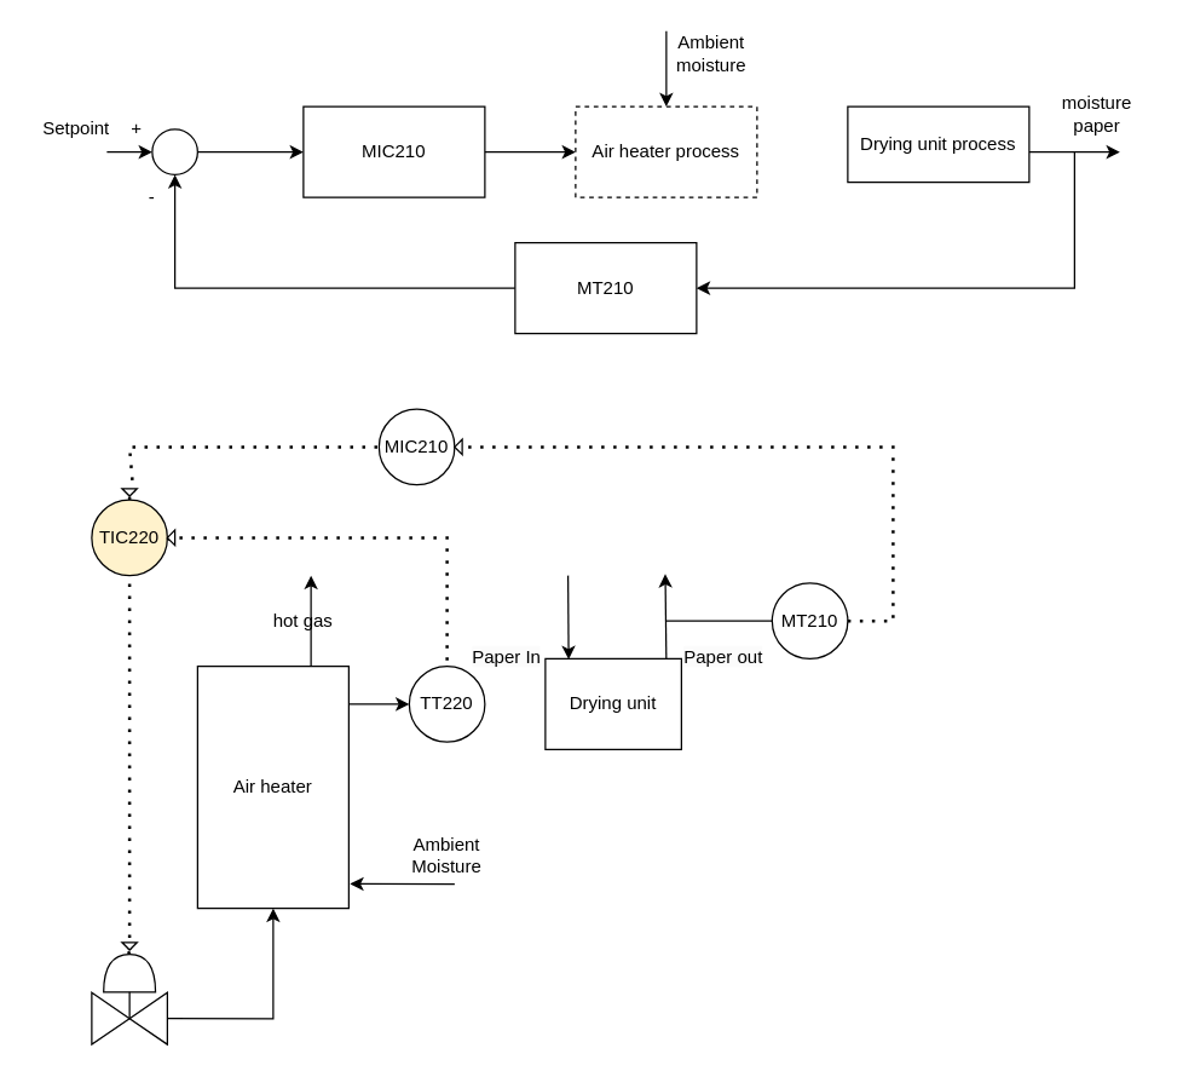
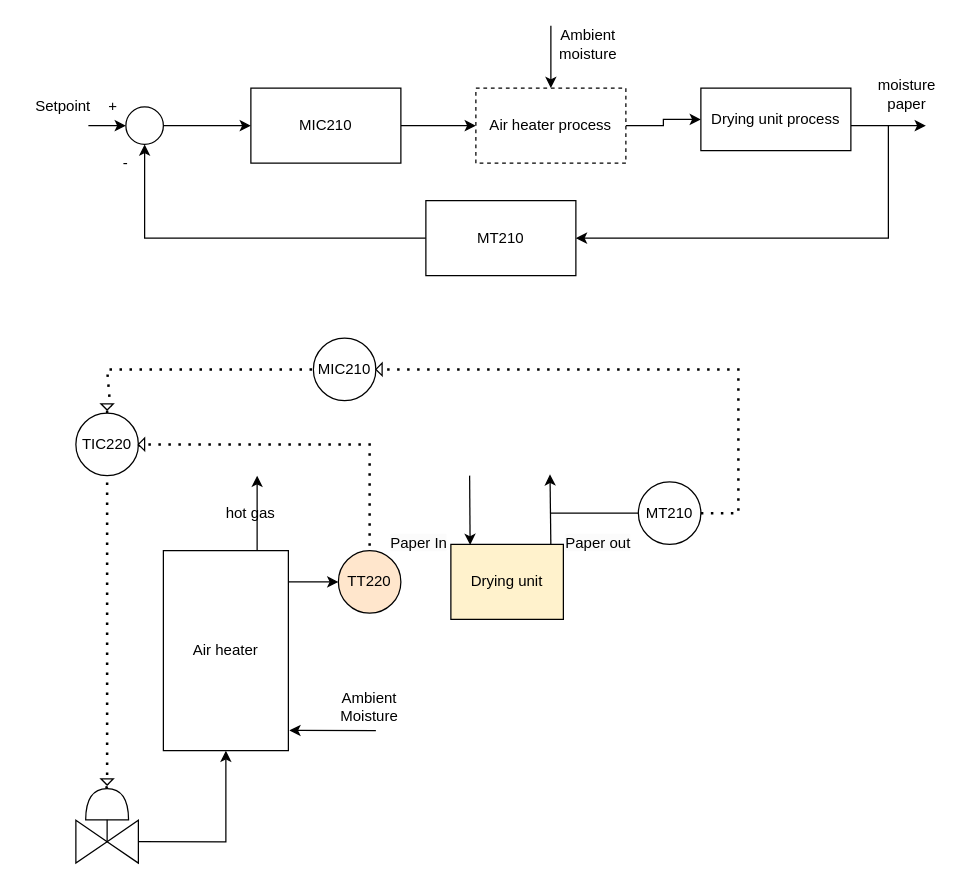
+ <mxCell id="4" value="" style="edgeStyle=orthogonalEdgeStyle;rounded=0;orthogonalLoop=1;jettySize=auto;html=1;" edge="1" parent="1" source="5" target="7"><mxGeometry relative="1" as="geometry" /></mxCell>
- <mxCell id="26" value="TIC220" style="ellipse;whiteSpace=wrap;html=1;aspect=fixed;fillColor=#fff2cc;" vertex="1" parent="1"><mxGeometry x="60" y="330" width="50" height="50" as="geometry" /></mxCell>
+ <mxCell id="26" value="TIC220" style="ellipse;whiteSpace=wrap;html=1;aspect=fixed;" vertex="1" parent="1"><mxGeometry x="60" y="330" width="50" height="50" as="geometry" /></mxCell>
- <mxCell id="31" value="TT220" style="ellipse;whiteSpace=wrap;html=1;aspect=fixed;" vertex="1" parent="1"><mxGeometry x="270" y="440" width="50" height="50" as="geometry" /></mxCell>
+ <mxCell id="31" value="TT220" style="ellipse;whiteSpace=wrap;html=1;aspect=fixed;fillColor=#ffe6cc;" vertex="1" parent="1"><mxGeometry x="270" y="440" width="50" height="50" as="geometry" /></mxCell>
- <mxCell id="30" value="Drying unit" style="rounded=0;whiteSpace=wrap;html=1;" vertex="1" parent="1"><mxGeometry x="360" y="435" width="90" height="60" as="geometry" /></mxCell>
+ <mxCell id="30" value="Drying unit" style="rounded=0;whiteSpace=wrap;html=1;fillColor=#fff2cc;" vertex="1" parent="1"><mxGeometry x="360" y="435" width="90" height="60" as="geometry" /></mxCell>
